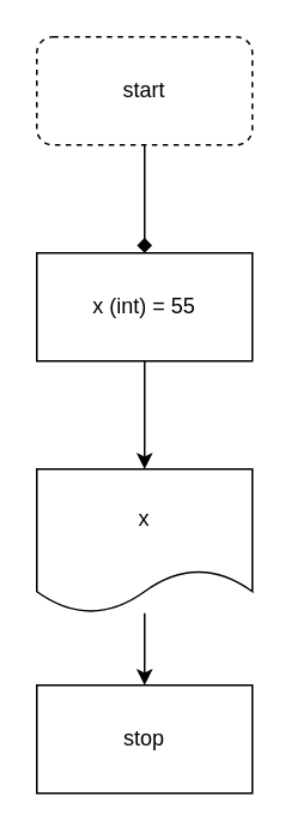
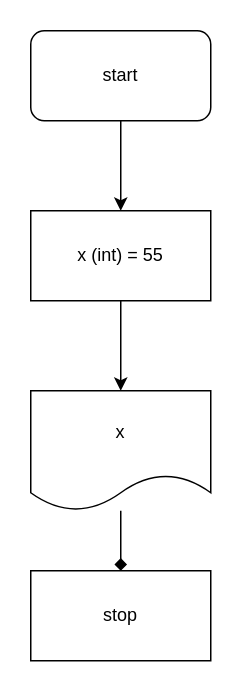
- <mxCell id="2" value="start" style="rounded=1;whiteSpace=wrap;html=1;dashed=1;" parent="1" vertex="1"><mxGeometry x="20" y="20" width="120" height="60" as="geometry" /></mxCell>
+ <mxCell id="2" value="start" style="rounded=1;whiteSpace=wrap;html=1;" parent="1" vertex="1"><mxGeometry x="20" y="20" width="120" height="60" as="geometry" /></mxCell>
- <mxCell id="3" value="" style="edgeStyle=orthogonalEdgeStyle;rounded=0;orthogonalLoop=1;jettySize=auto;html=1;exitX=0.5;exitY=1;exitDx=0;exitDy=0;endArrow=diamond;" edge="1" parent="1" source="2" target="5"><mxGeometry relative="1" as="geometry"><mxPoint x="79.5" y="340" as="targetPoint" /><mxPoint x="80" y="80" as="sourcePoint" /></mxGeometry></mxCell>
+ <mxCell id="3" value="" style="edgeStyle=orthogonalEdgeStyle;rounded=0;orthogonalLoop=1;jettySize=auto;html=1;exitX=0.5;exitY=1;exitDx=0;exitDy=0;" edge="1" parent="1" source="2" target="5"><mxGeometry relative="1" as="geometry"><mxPoint x="79.5" y="340" as="targetPoint" /><mxPoint x="80" y="80" as="sourcePoint" /></mxGeometry></mxCell>
- <mxCell id="6" style="edgeStyle=orthogonalEdgeStyle;rounded=0;orthogonalLoop=1;jettySize=auto;html=1;" edge="1" parent="1" source="7" target="8"><mxGeometry relative="1" as="geometry" /></mxCell>
+ <mxCell id="6" style="edgeStyle=orthogonalEdgeStyle;rounded=0;orthogonalLoop=1;jettySize=auto;html=1;endArrow=diamond;" edge="1" parent="1" source="7" target="8"><mxGeometry relative="1" as="geometry" /></mxCell>
